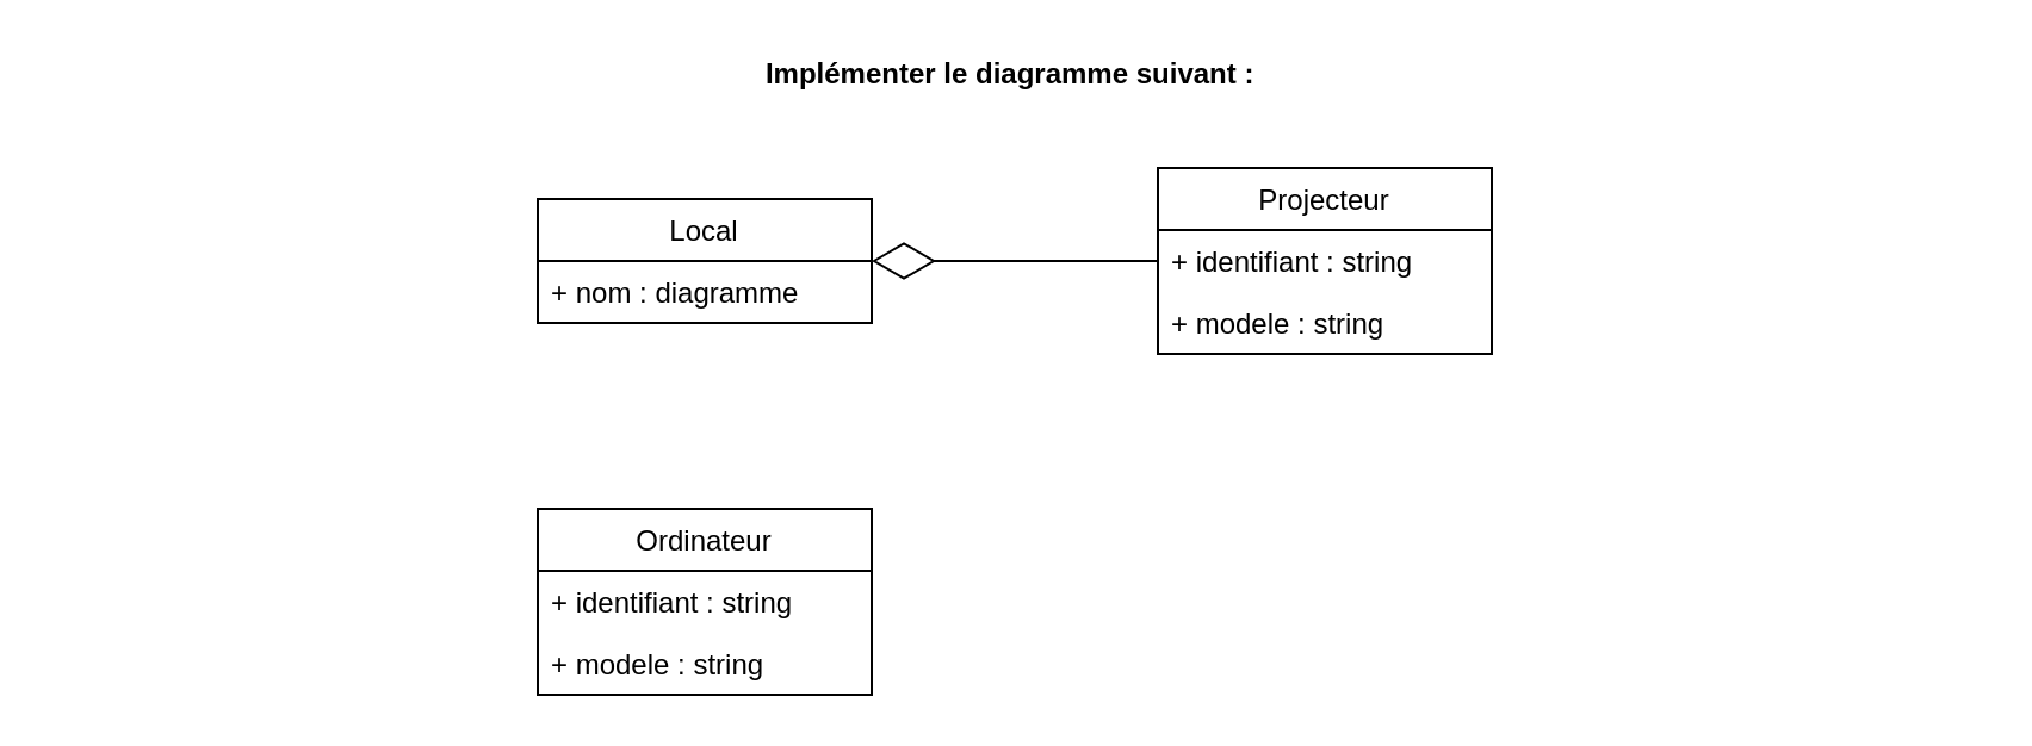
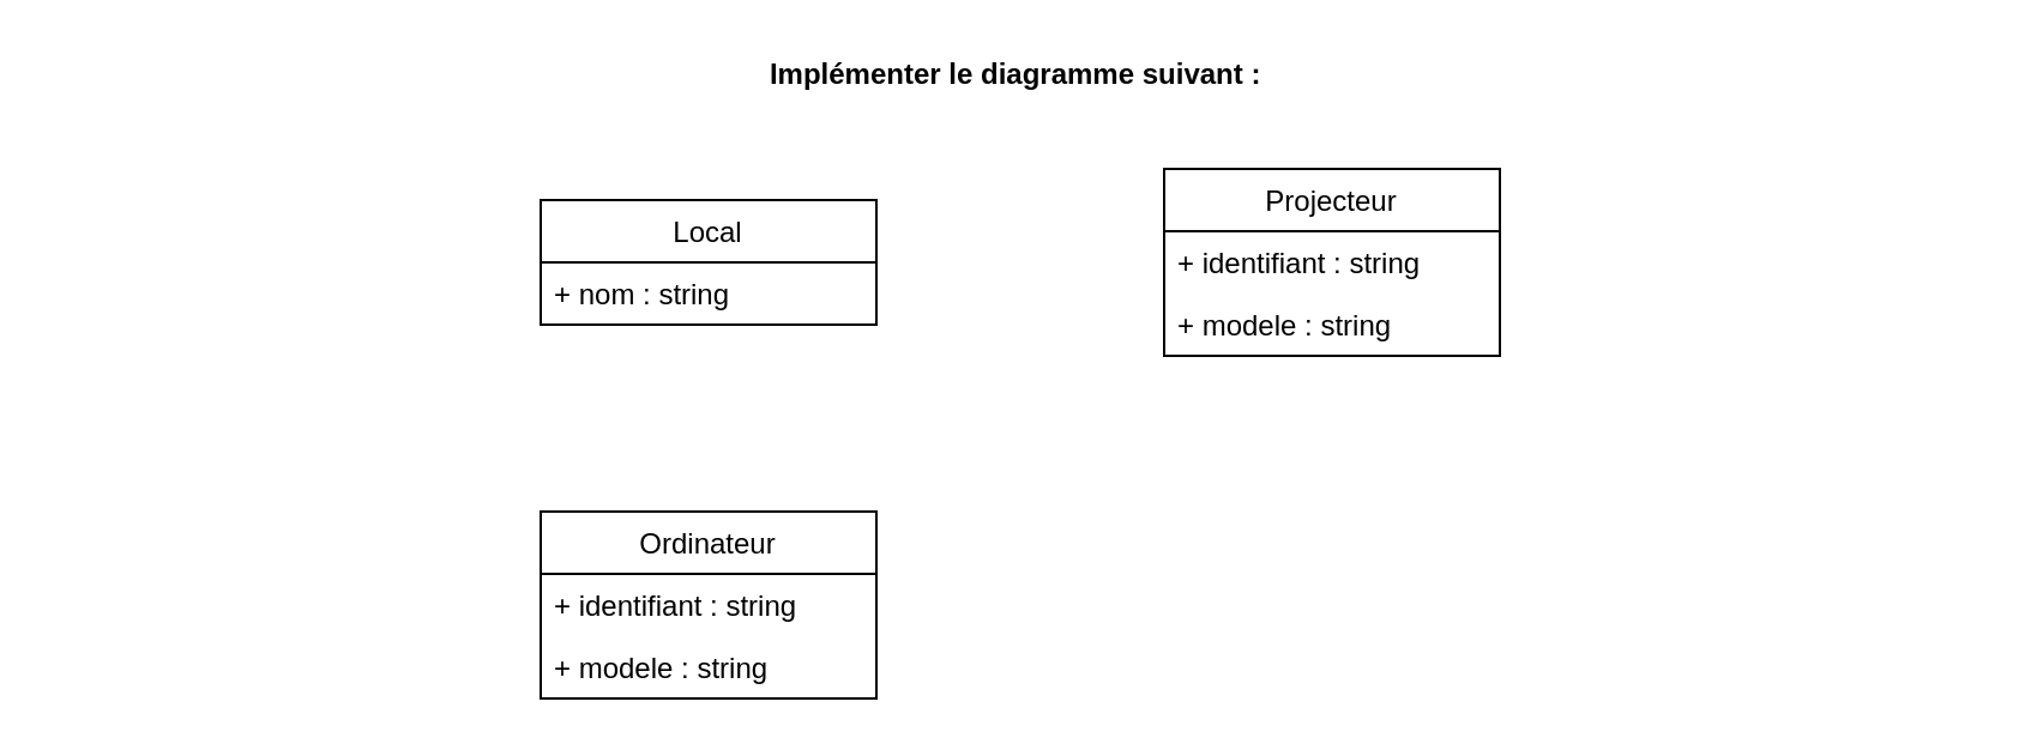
- <mxCell id="10" value="" style="endArrow=diamondThin;endFill=0;endSize=24;html=1;" parent="1" source="7" target="2" edge="1"><mxGeometry width="160" relative="1" as="geometry"><mxPoint x="45" y="163" as="sourcePoint" /><mxPoint x="205" y="163" as="targetPoint" /></mxGeometry></mxCell>
- <mxCell id="3" value="+ nom : diagramme" style="text;strokeColor=none;fillColor=none;align=left;verticalAlign=top;spacingLeft=4;spacingRight=4;overflow=hidden;rotatable=0;points=[[0,0.5],[1,0.5]];portConstraint=eastwest;" parent="2" vertex="1"><mxGeometry y="26" width="140" height="26" as="geometry" /></mxCell>
+ <mxCell id="3" value="+ nom : string" style="text;strokeColor=none;fillColor=none;align=left;verticalAlign=top;spacingLeft=4;spacingRight=4;overflow=hidden;rotatable=0;points=[[0,0.5],[1,0.5]];portConstraint=eastwest;" parent="2" vertex="1"><mxGeometry y="26" width="140" height="26" as="geometry" /></mxCell>
